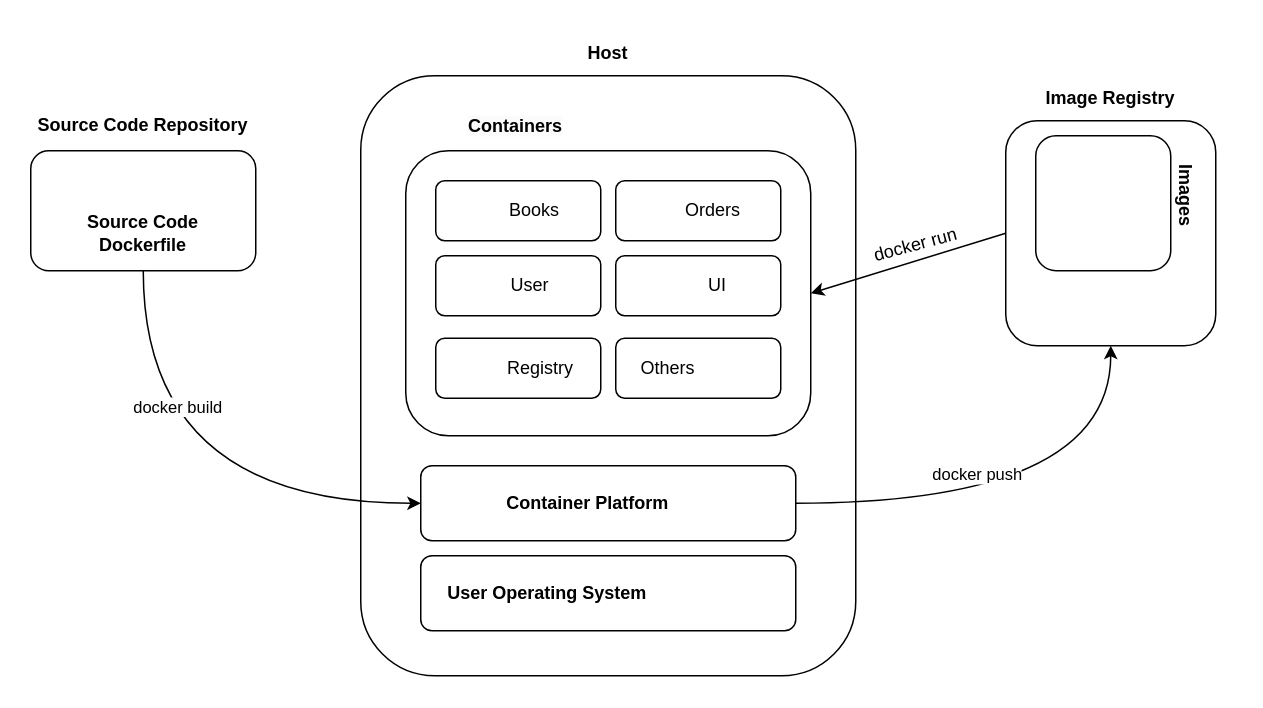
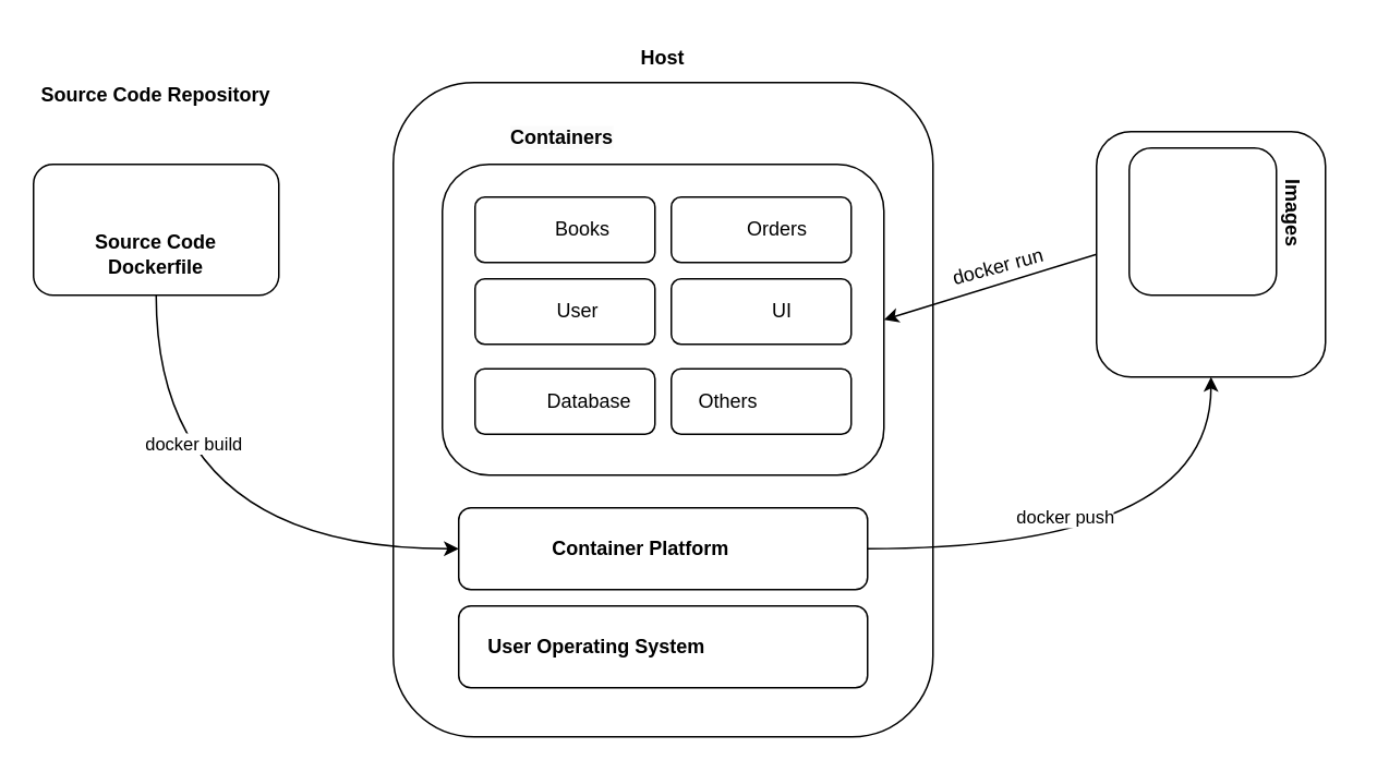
- <mxCell id="10" value="&lt;b&gt;Image Registry&lt;/b&gt;" style="text;html=1;strokeColor=none;fillColor=none;align=center;verticalAlign=middle;whiteSpace=wrap;rounded=0;" parent="1" vertex="1"><mxGeometry x="690" y="50" width="100" height="30" as="geometry" /></mxCell>
- <mxCell id="44" value="&lt;b&gt;Source Code Repository&lt;/b&gt;" style="text;html=1;strokeColor=none;fillColor=none;align=center;verticalAlign=middle;whiteSpace=wrap;rounded=0;" parent="1" vertex="1"><mxGeometry x="20" y="67.5" width="150" height="30" as="geometry" /></mxCell>
+ <mxCell id="44" value="&lt;b&gt;Source Code Repository&lt;/b&gt;" style="text;html=1;strokeColor=none;fillColor=none;align=center;verticalAlign=middle;whiteSpace=wrap;rounded=0;" parent="1" vertex="1"><mxGeometry x="20" y="42.5" width="150" height="30" as="geometry" /></mxCell>
- <mxCell id="26" value="Registry" style="text;html=1;strokeColor=none;fillColor=none;align=center;verticalAlign=middle;whiteSpace=wrap;rounded=0;" parent="1" vertex="1"><mxGeometry x="330" y="230" width="60" height="30" as="geometry" /></mxCell>
+ <mxCell id="26" value="Database" style="text;html=1;strokeColor=none;fillColor=none;align=center;verticalAlign=middle;whiteSpace=wrap;rounded=0;" parent="1" vertex="1"><mxGeometry x="330" y="230" width="60" height="30" as="geometry" /></mxCell>
